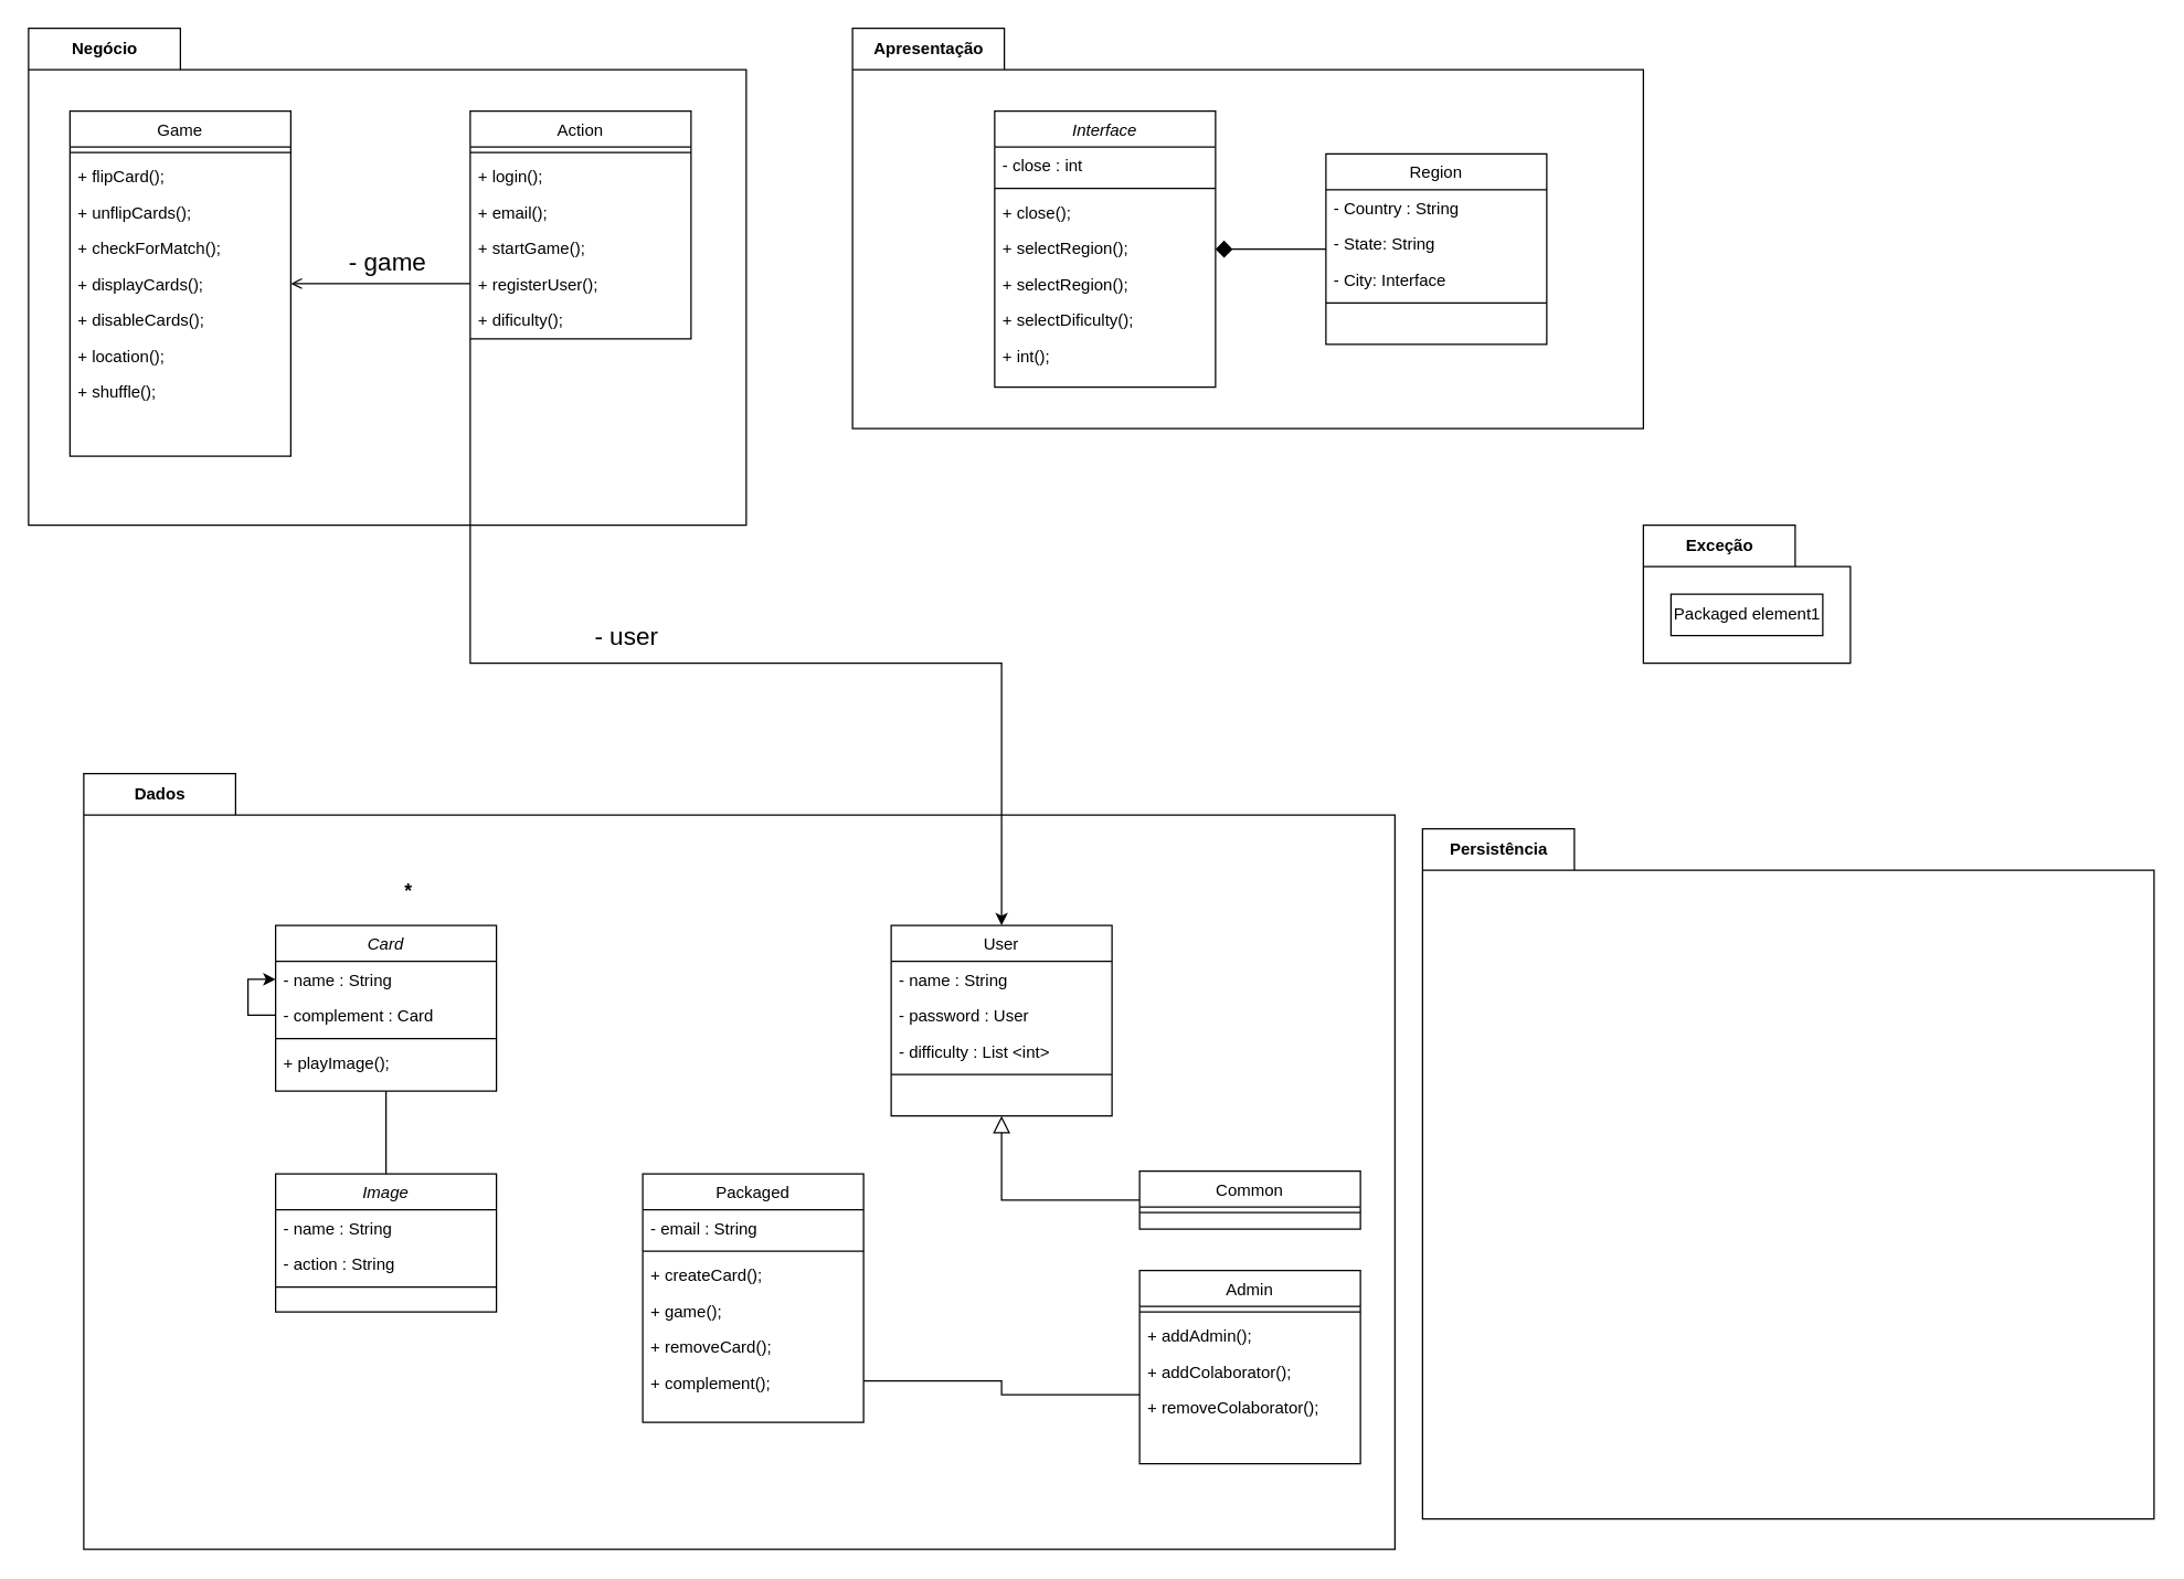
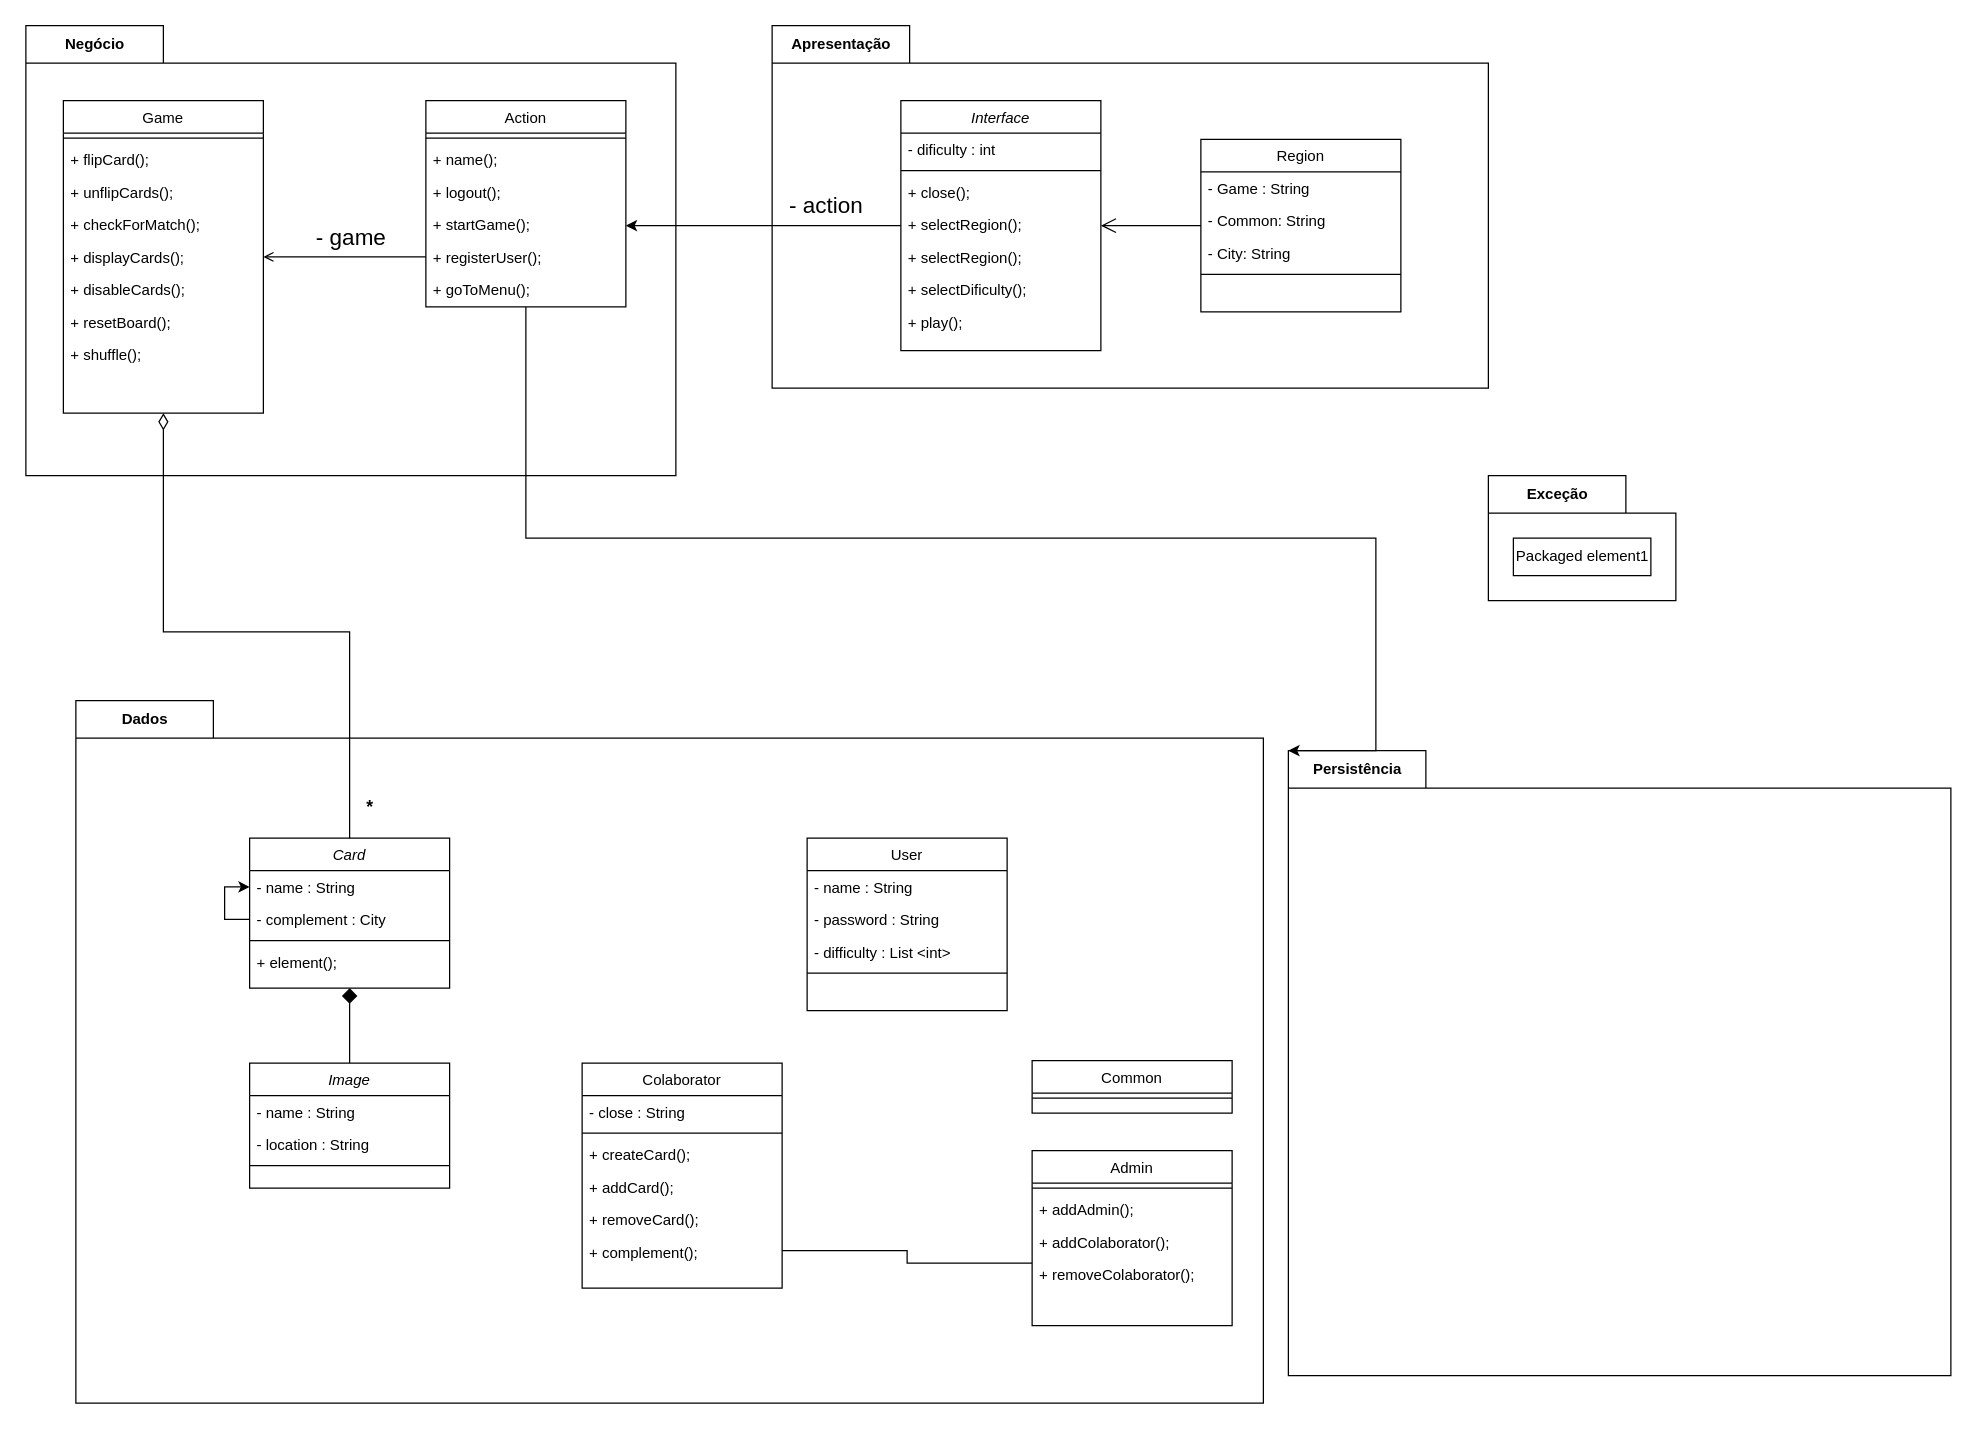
- <mxCell id="57" value="- close : int" style="text;align=left;verticalAlign=top;spacingLeft=4;spacingRight=4;overflow=hidden;rotatable=0;points=[[0,0.5],[1,0.5]];portConstraint=eastwest;" parent="56" vertex="1"><mxGeometry y="26" width="160" height="26" as="geometry" /></mxCell>
+ <mxCell id="57" value="- dificulty : int" style="text;align=left;verticalAlign=top;spacingLeft=4;spacingRight=4;overflow=hidden;rotatable=0;points=[[0,0.5],[1,0.5]];portConstraint=eastwest;" parent="56" vertex="1"><mxGeometry y="26" width="160" height="26" as="geometry" /></mxCell>
- <mxCell id="50" value="+ login();" style="text;align=left;verticalAlign=top;spacingLeft=4;spacingRight=4;overflow=hidden;rotatable=0;points=[[0,0.5],[1,0.5]];portConstraint=eastwest;" vertex="1" parent="48"><mxGeometry y="34" width="160" height="26" as="geometry" /></mxCell>
+ <mxCell id="50" value="+ name();" style="text;align=left;verticalAlign=top;spacingLeft=4;spacingRight=4;overflow=hidden;rotatable=0;points=[[0,0.5],[1,0.5]];portConstraint=eastwest;" vertex="1" parent="48"><mxGeometry y="34" width="160" height="26" as="geometry" /></mxCell>
- <mxCell id="66" value="- Country : String" style="text;align=left;verticalAlign=top;spacingLeft=4;spacingRight=4;overflow=hidden;rotatable=0;points=[[0,0.5],[1,0.5]];portConstraint=eastwest;" parent="65" vertex="1"><mxGeometry y="26" width="160" height="26" as="geometry" /></mxCell>
+ <mxCell id="66" value="- Game : String" style="text;align=left;verticalAlign=top;spacingLeft=4;spacingRight=4;overflow=hidden;rotatable=0;points=[[0,0.5],[1,0.5]];portConstraint=eastwest;" parent="65" vertex="1"><mxGeometry y="26" width="160" height="26" as="geometry" /></mxCell>
- <mxCell id="51" value="+ email();" style="text;align=left;verticalAlign=top;spacingLeft=4;spacingRight=4;overflow=hidden;rotatable=0;points=[[0,0.5],[1,0.5]];portConstraint=eastwest;" vertex="1" parent="48"><mxGeometry y="60" width="160" height="26" as="geometry" /></mxCell>
+ <mxCell id="51" value="+ logout();" style="text;align=left;verticalAlign=top;spacingLeft=4;spacingRight=4;overflow=hidden;rotatable=0;points=[[0,0.5],[1,0.5]];portConstraint=eastwest;" vertex="1" parent="48"><mxGeometry y="60" width="160" height="26" as="geometry" /></mxCell>
- <mxCell id="67" value="- State: String" style="text;align=left;verticalAlign=top;spacingLeft=4;spacingRight=4;overflow=hidden;rotatable=0;points=[[0,0.5],[1,0.5]];portConstraint=eastwest;rounded=0;shadow=0;html=0;" parent="65" vertex="1"><mxGeometry y="52" width="160" height="26" as="geometry" /></mxCell>
+ <mxCell id="67" value="- Common: String" style="text;align=left;verticalAlign=top;spacingLeft=4;spacingRight=4;overflow=hidden;rotatable=0;points=[[0,0.5],[1,0.5]];portConstraint=eastwest;rounded=0;shadow=0;html=0;" parent="65" vertex="1"><mxGeometry y="52" width="160" height="26" as="geometry" /></mxCell>
+ <mxCell id="76" style="edgeStyle=orthogonalEdgeStyle;rounded=0;orthogonalLoop=1;jettySize=auto;html=1;" edge="1" parent="1" source="56" target="48"><mxGeometry relative="1" as="geometry"><Array as="points"><mxPoint x="500" y="180" /><mxPoint x="500" y="180" /></Array></mxGeometry></mxCell>
+ <mxCell id="77" value="- action" style="edgeLabel;html=1;align=center;verticalAlign=middle;resizable=0;points=[];fontSize=18;" vertex="1" connectable="0" parent="76"><mxGeometry x="0.352" y="-3" relative="1" as="geometry"><mxPoint x="88" y="-14" as="offset" /></mxGeometry></mxCell>
- <mxCell id="64" style="edgeStyle=orthogonalEdgeStyle;rounded=0;orthogonalLoop=1;jettySize=auto;html=1;fontSize=14;endArrow=diamond;endFill=1;endSize=10;" parent="55" source="65" target="56" edge="1"><mxGeometry relative="1" as="geometry" /></mxCell>
+ <mxCell id="64" style="edgeStyle=orthogonalEdgeStyle;rounded=0;orthogonalLoop=1;jettySize=auto;html=1;fontSize=14;endArrow=open;endFill=1;endSize=10;" parent="55" source="65" target="56" edge="1"><mxGeometry relative="1" as="geometry" /></mxCell>
- <mxCell id="68" value="- City: Interface" style="text;align=left;verticalAlign=top;spacingLeft=4;spacingRight=4;overflow=hidden;rotatable=0;points=[[0,0.5],[1,0.5]];portConstraint=eastwest;rounded=0;shadow=0;html=0;" parent="65" vertex="1"><mxGeometry y="78" width="160" height="26" as="geometry" /></mxCell>
+ <mxCell id="68" value="- City: String" style="text;align=left;verticalAlign=top;spacingLeft=4;spacingRight=4;overflow=hidden;rotatable=0;points=[[0,0.5],[1,0.5]];portConstraint=eastwest;rounded=0;shadow=0;html=0;" parent="65" vertex="1"><mxGeometry y="78" width="160" height="26" as="geometry" /></mxCell>
- <mxCell id="54" value="+ dificulty();" style="text;align=left;verticalAlign=top;spacingLeft=4;spacingRight=4;overflow=hidden;rotatable=0;points=[[0,0.5],[1,0.5]];portConstraint=eastwest;" vertex="1" parent="48"><mxGeometry y="138" width="160" height="26" as="geometry" /></mxCell>
+ <mxCell id="54" value="+ goToMenu();" style="text;align=left;verticalAlign=top;spacingLeft=4;spacingRight=4;overflow=hidden;rotatable=0;points=[[0,0.5],[1,0.5]];portConstraint=eastwest;" vertex="1" parent="48"><mxGeometry y="138" width="160" height="26" as="geometry" /></mxCell>
- <mxCell id="44" value="+ location();" style="text;align=left;verticalAlign=top;spacingLeft=4;spacingRight=4;overflow=hidden;rotatable=0;points=[[0,0.5],[1,0.5]];portConstraint=eastwest;" parent="37" vertex="1"><mxGeometry y="164" width="160" height="26" as="geometry" /></mxCell>
+ <mxCell id="44" value="+ resetBoard();" style="text;align=left;verticalAlign=top;spacingLeft=4;spacingRight=4;overflow=hidden;rotatable=0;points=[[0,0.5],[1,0.5]];portConstraint=eastwest;" parent="37" vertex="1"><mxGeometry y="164" width="160" height="26" as="geometry" /></mxCell>
- <mxCell id="63" value="+ int();" style="text;align=left;verticalAlign=top;spacingLeft=4;spacingRight=4;overflow=hidden;rotatable=0;points=[[0,0.5],[1,0.5]];portConstraint=eastwest;" parent="56" vertex="1"><mxGeometry y="164" width="160" height="26" as="geometry" /></mxCell>
+ <mxCell id="63" value="+ play();" style="text;align=left;verticalAlign=top;spacingLeft=4;spacingRight=4;overflow=hidden;rotatable=0;points=[[0,0.5],[1,0.5]];portConstraint=eastwest;" parent="56" vertex="1"><mxGeometry y="164" width="160" height="26" as="geometry" /></mxCell>
+ <mxCell id="78" style="edgeStyle=orthogonalEdgeStyle;rounded=0;orthogonalLoop=1;jettySize=auto;html=1;fontSize=18;entryX=0;entryY=0;entryDx=0;entryDy=0;entryPerimeter=0;" edge="1" parent="1" source="48" target="70"><mxGeometry relative="1" as="geometry"><mxPoint x="1140" y="590" as="targetPoint" /><Array as="points"><mxPoint x="420" y="430" /><mxPoint x="1100" y="430" /></Array></mxGeometry></mxCell>
- <mxCell id="74" style="edgeStyle=orthogonalEdgeStyle;rounded=0;orthogonalLoop=1;jettySize=auto;html=1;" edge="1" parent="1" source="48" target="13"><mxGeometry relative="1" as="geometry"><Array as="points"><mxPoint x="340" y="480" /><mxPoint x="725" y="480" /></Array></mxGeometry></mxCell>
- <mxCell id="75" value="&lt;font style=&quot;font-size: 18px;&quot;&gt;- user&lt;br&gt;&lt;/font&gt;" style="edgeLabel;html=1;align=center;verticalAlign=middle;resizable=0;points=[];" vertex="1" connectable="0" parent="74"><mxGeometry x="-0.144" y="1" relative="1" as="geometry"><mxPoint y="-19" as="offset" /></mxGeometry></mxCell>
+ <mxCell id="73" style="edgeStyle=orthogonalEdgeStyle;rounded=0;orthogonalLoop=1;jettySize=auto;html=1;endArrow=diamondThin;endFill=0;endSize=11;" parent="1" target="37" edge="1" source="24"><mxGeometry relative="1" as="geometry"><mxPoint x="180" y="105.034" as="sourcePoint" /></mxGeometry></mxCell>
- <mxCell id="27" value="- complement : Card" style="text;align=left;verticalAlign=top;spacingLeft=4;spacingRight=4;overflow=hidden;rotatable=0;points=[[0,0.5],[1,0.5]];portConstraint=eastwest;rounded=0;shadow=0;html=0;" parent="24" vertex="1"><mxGeometry y="52" width="160" height="26" as="geometry" /></mxCell>
+ <mxCell id="27" value="- complement : City" style="text;align=left;verticalAlign=top;spacingLeft=4;spacingRight=4;overflow=hidden;rotatable=0;points=[[0,0.5],[1,0.5]];portConstraint=eastwest;rounded=0;shadow=0;html=0;" parent="24" vertex="1"><mxGeometry y="52" width="160" height="26" as="geometry" /></mxCell>
- <mxCell id="15" value="- password : User" style="text;align=left;verticalAlign=top;spacingLeft=4;spacingRight=4;overflow=hidden;rotatable=0;points=[[0,0.5],[1,0.5]];portConstraint=eastwest;rounded=0;shadow=0;html=0;" parent="13" vertex="1"><mxGeometry y="52" width="160" height="26" as="geometry" /></mxCell>
+ <mxCell id="15" value="- password : String" style="text;align=left;verticalAlign=top;spacingLeft=4;spacingRight=4;overflow=hidden;rotatable=0;points=[[0,0.5],[1,0.5]];portConstraint=eastwest;rounded=0;shadow=0;html=0;" parent="13" vertex="1"><mxGeometry y="52" width="160" height="26" as="geometry" /></mxCell>
- <mxCell id="29" value="+ playImage();" style="text;align=left;verticalAlign=top;spacingLeft=4;spacingRight=4;overflow=hidden;rotatable=0;points=[[0,0.5],[1,0.5]];portConstraint=eastwest;rounded=0;shadow=0;html=0;" parent="24" vertex="1"><mxGeometry y="86" width="160" height="26" as="geometry" /></mxCell>
+ <mxCell id="29" value="+ element();" style="text;align=left;verticalAlign=top;spacingLeft=4;spacingRight=4;overflow=hidden;rotatable=0;points=[[0,0.5],[1,0.5]];portConstraint=eastwest;rounded=0;shadow=0;html=0;" parent="24" vertex="1"><mxGeometry y="86" width="160" height="26" as="geometry" /></mxCell>
- <mxCell id="31" style="edgeStyle=orthogonalEdgeStyle;rounded=0;orthogonalLoop=1;jettySize=auto;html=1;fontSize=14;endArrow=none;endFill=1;endSize=10;" parent="2" source="32" target="24" edge="1"><mxGeometry relative="1" as="geometry" /></mxCell>
+ <mxCell id="31" style="edgeStyle=orthogonalEdgeStyle;rounded=0;orthogonalLoop=1;jettySize=auto;html=1;fontSize=14;endArrow=diamond;endFill=1;endSize=10;" parent="2" source="32" target="24" edge="1"><mxGeometry relative="1" as="geometry" /></mxCell>
- <mxCell id="3" value="Packaged" style="swimlane;fontStyle=0;align=center;verticalAlign=top;childLayout=stackLayout;horizontal=1;startSize=26;horizontalStack=0;resizeParent=1;resizeLast=0;collapsible=1;marginBottom=0;rounded=0;shadow=0;strokeWidth=1;" parent="2" vertex="1"><mxGeometry x="405" y="290" width="160" height="180" as="geometry"><mxRectangle x="130" y="380" width="160" height="26" as="alternateBounds" /></mxGeometry></mxCell>
+ <mxCell id="3" value="Colaborator" style="swimlane;fontStyle=0;align=center;verticalAlign=top;childLayout=stackLayout;horizontal=1;startSize=26;horizontalStack=0;resizeParent=1;resizeLast=0;collapsible=1;marginBottom=0;rounded=0;shadow=0;strokeWidth=1;" parent="2" vertex="1"><mxGeometry x="405" y="290" width="160" height="180" as="geometry"><mxRectangle x="130" y="380" width="160" height="26" as="alternateBounds" /></mxGeometry></mxCell>
- <mxCell id="10" style="edgeStyle=orthogonalEdgeStyle;rounded=0;orthogonalLoop=1;jettySize=auto;html=1;endArrow=block;endFill=0;endSize=10;" parent="2" source="11" target="13" edge="1"><mxGeometry relative="1" as="geometry"><mxPoint x="665" y="250" as="targetPoint" /></mxGeometry></mxCell>
- <mxCell id="4" value="- email : String" style="text;align=left;verticalAlign=top;spacingLeft=4;spacingRight=4;overflow=hidden;rotatable=0;points=[[0,0.5],[1,0.5]];portConstraint=eastwest;" parent="3" vertex="1"><mxGeometry y="26" width="160" height="26" as="geometry" /></mxCell>
+ <mxCell id="4" value="- close : String" style="text;align=left;verticalAlign=top;spacingLeft=4;spacingRight=4;overflow=hidden;rotatable=0;points=[[0,0.5],[1,0.5]];portConstraint=eastwest;" parent="3" vertex="1"><mxGeometry y="26" width="160" height="26" as="geometry" /></mxCell>
- <mxCell id="34" value="- action : String" style="text;align=left;verticalAlign=top;spacingLeft=4;spacingRight=4;overflow=hidden;rotatable=0;points=[[0,0.5],[1,0.5]];portConstraint=eastwest;rounded=0;shadow=0;html=0;" parent="32" vertex="1"><mxGeometry y="52" width="160" height="26" as="geometry" /></mxCell>
+ <mxCell id="34" value="- location : String" style="text;align=left;verticalAlign=top;spacingLeft=4;spacingRight=4;overflow=hidden;rotatable=0;points=[[0,0.5],[1,0.5]];portConstraint=eastwest;rounded=0;shadow=0;html=0;" parent="32" vertex="1"><mxGeometry y="52" width="160" height="26" as="geometry" /></mxCell>
- <mxCell id="7" value="+ game();" style="text;align=left;verticalAlign=top;spacingLeft=4;spacingRight=4;overflow=hidden;rotatable=0;points=[[0,0.5],[1,0.5]];portConstraint=eastwest;fontStyle=0" parent="3" vertex="1"><mxGeometry y="86" width="160" height="26" as="geometry" /></mxCell>
+ <mxCell id="7" value="+ addCard();" style="text;align=left;verticalAlign=top;spacingLeft=4;spacingRight=4;overflow=hidden;rotatable=0;points=[[0,0.5],[1,0.5]];portConstraint=eastwest;fontStyle=0" parent="3" vertex="1"><mxGeometry y="86" width="160" height="26" as="geometry" /></mxCell>
